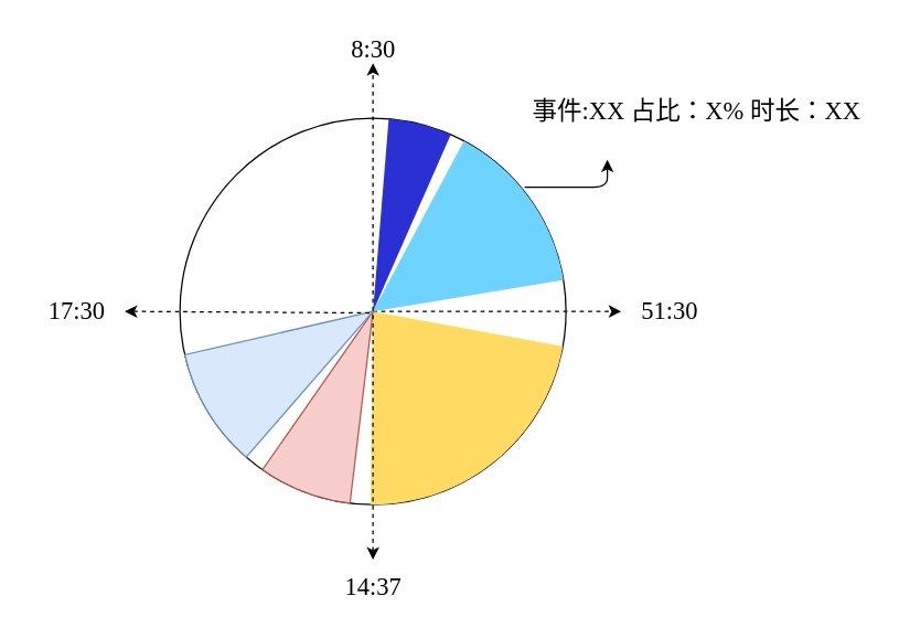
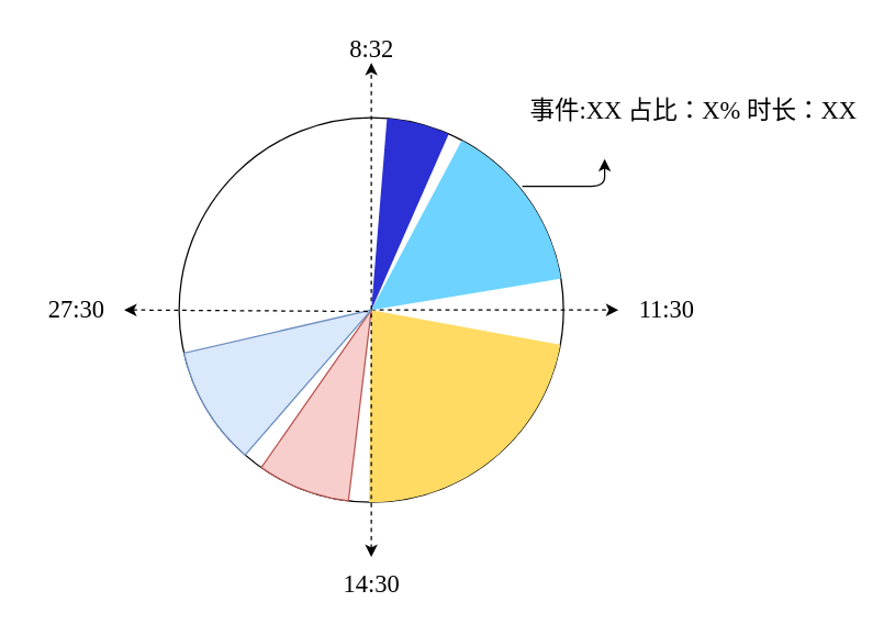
- <mxCell id="7" value="8:30" style="text;html=1;align=center;verticalAlign=middle;resizable=0;points=[];autosize=1;strokeColor=none;fontSize=18;fontFamily=Verdana;" parent="1" vertex="1"><mxGeometry x="240" y="20" width="60" height="30" as="geometry" /></mxCell>
+ <mxCell id="7" value="8:32" style="text;html=1;align=center;verticalAlign=middle;resizable=0;points=[];autosize=1;strokeColor=none;fontSize=18;fontFamily=Verdana;" parent="1" vertex="1"><mxGeometry x="240" y="20" width="60" height="30" as="geometry" /></mxCell>
- <mxCell id="5" value="17:30" style="text;html=1;align=center;verticalAlign=middle;resizable=0;points=[];autosize=1;strokeColor=none;fontSize=18;fontFamily=Verdana;" parent="1" vertex="1"><mxGeometry x="20" y="210" width="70" height="30" as="geometry" /></mxCell>
+ <mxCell id="5" value="27:30" style="text;html=1;align=center;verticalAlign=middle;resizable=0;points=[];autosize=1;strokeColor=none;fontSize=18;fontFamily=Verdana;" parent="1" vertex="1"><mxGeometry x="20" y="210" width="70" height="30" as="geometry" /></mxCell>
- <mxCell id="6" value="51:30" style="text;html=1;align=center;verticalAlign=middle;resizable=0;points=[];autosize=1;strokeColor=none;fontSize=18;fontFamily=Verdana;" parent="1" vertex="1"><mxGeometry x="450" y="210" width="70" height="30" as="geometry" /></mxCell>
+ <mxCell id="6" value="11:30" style="text;html=1;align=center;verticalAlign=middle;resizable=0;points=[];autosize=1;strokeColor=none;fontSize=18;fontFamily=Verdana;" parent="1" vertex="1"><mxGeometry x="450" y="210" width="70" height="30" as="geometry" /></mxCell>
- <mxCell id="8" value="14:37" style="text;html=1;align=center;verticalAlign=middle;resizable=0;points=[];autosize=1;strokeColor=none;fontSize=18;fontFamily=Verdana;" parent="1" vertex="1"><mxGeometry x="235" y="410" width="70" height="30" as="geometry" /></mxCell>
+ <mxCell id="8" value="14:30" style="text;html=1;align=center;verticalAlign=middle;resizable=0;points=[];autosize=1;strokeColor=none;fontSize=18;fontFamily=Verdana;" parent="1" vertex="1"><mxGeometry x="235" y="410" width="70" height="30" as="geometry" /></mxCell>
